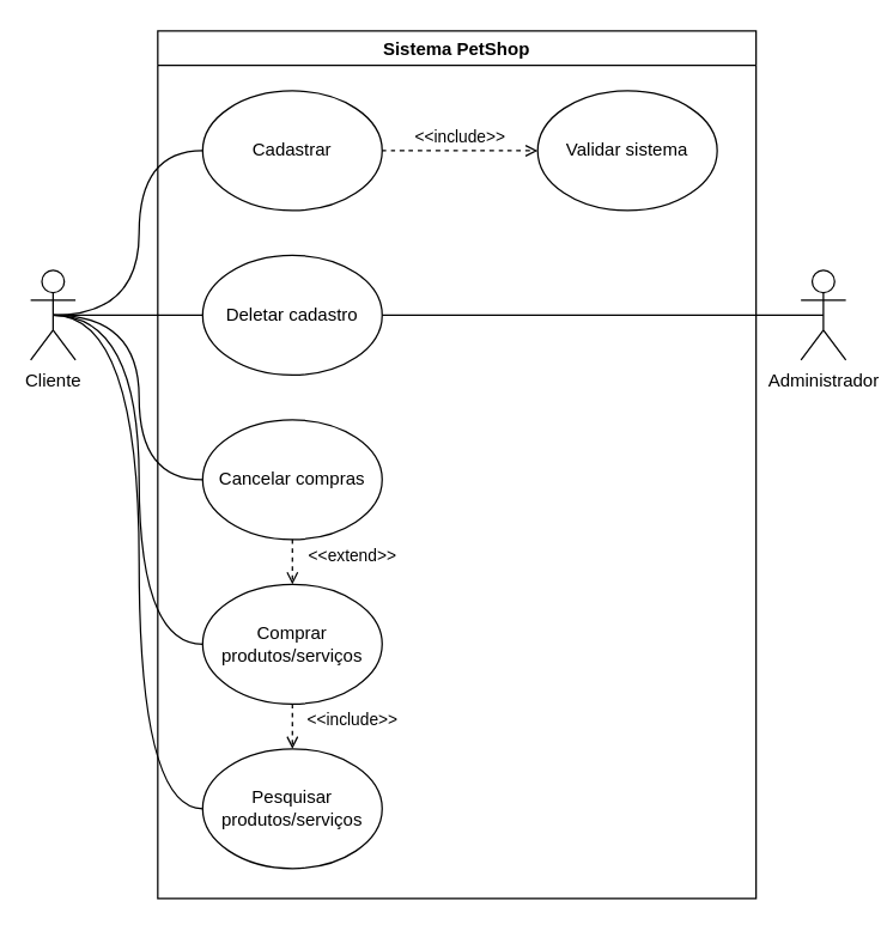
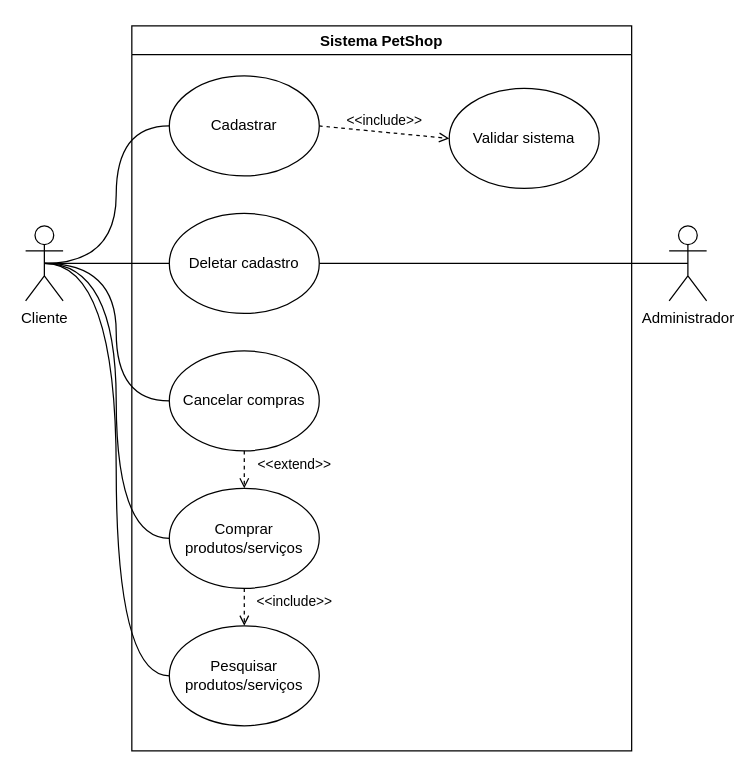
- <mxCell id="15" value="Validar sistema" style="ellipse;whiteSpace=wrap;html=1;" vertex="1" parent="1"><mxGeometry x="359" y="60" width="120" height="80" as="geometry" /></mxCell>
+ <mxCell id="15" value="Validar sistema" style="ellipse;whiteSpace=wrap;html=1;" vertex="1" parent="1"><mxGeometry x="359" y="70" width="120" height="80" as="geometry" /></mxCell>
